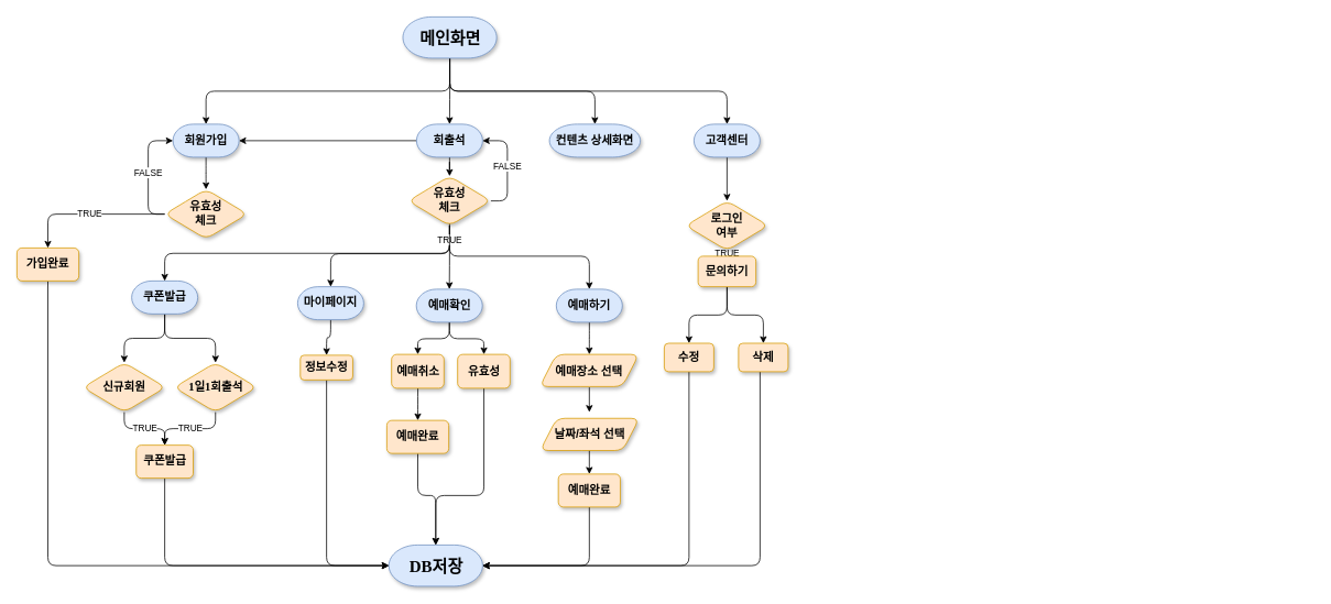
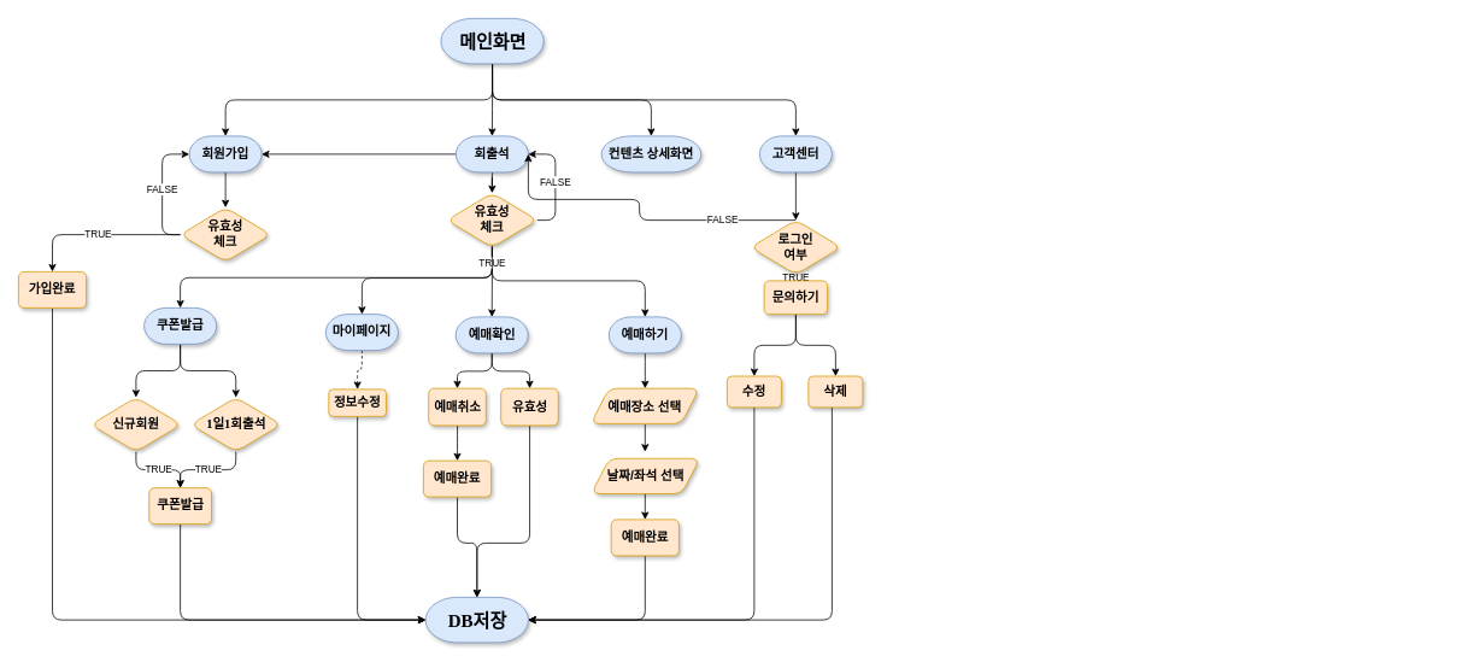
+ <mxCell id="58" value="FALSE" style="edgeStyle=orthogonalEdgeStyle;rounded=1;orthogonalLoop=1;jettySize=auto;html=1;entryX=1;entryY=0.5;entryDx=0;entryDy=0;entryPerimeter=0;" edge="1" parent="1" source="59" target="27"><mxGeometry x="-0.561" relative="1" as="geometry"><Array as="points"><mxPoint x="707" y="243" /><mxPoint x="707" y="220" /><mxPoint x="584" y="220" /></Array><mxPoint as="offset" /></mxGeometry></mxCell>
- <mxCell id="50" style="edgeStyle=orthogonalEdgeStyle;rounded=1;orthogonalLoop=1;jettySize=auto;html=1;entryX=0.5;entryY=0;entryDx=0;entryDy=0;" edge="1" parent="1" source="51" target="54"><mxGeometry relative="1" as="geometry" /></mxCell>
+ <mxCell id="50" style="edgeStyle=orthogonalEdgeStyle;rounded=1;orthogonalLoop=1;jettySize=auto;html=1;entryX=0.5;entryY=0;entryDx=0;entryDy=0;dashed=1;" edge="1" parent="1" source="51" target="54"><mxGeometry relative="1" as="geometry" /></mxCell>
